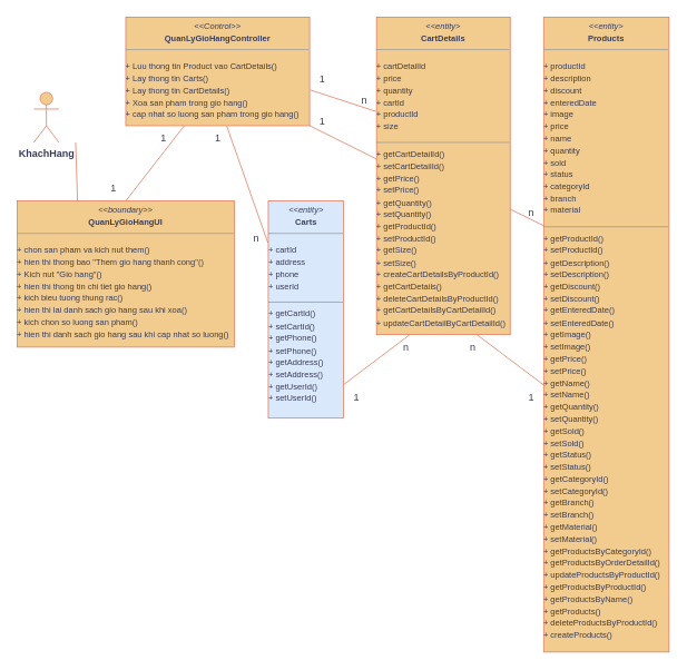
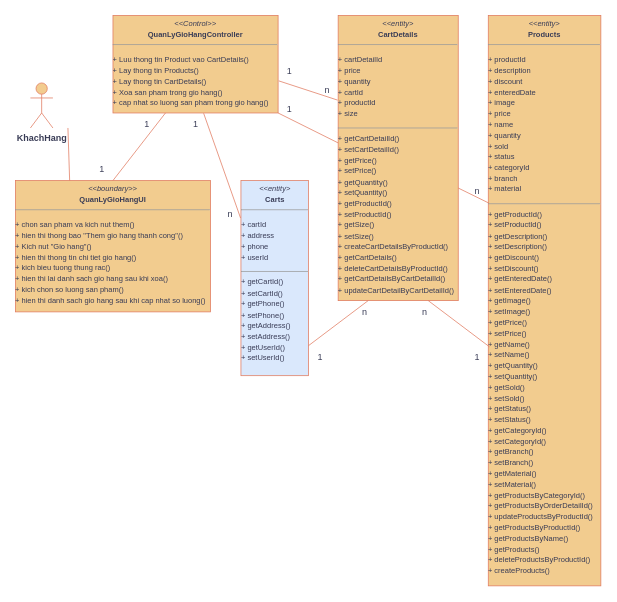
- <mxCell id="4" value="&lt;p style=&quot;margin:0px;margin-top:4px;text-align:center;&quot;&gt;&lt;font style=&quot;font-size: 10px;&quot;&gt;&lt;i style=&quot;&quot;&gt;&amp;lt;&amp;lt;Control&amp;gt;&amp;gt;&lt;/i&gt;&lt;br&gt;&lt;b style=&quot;&quot;&gt;QuanLyGioHang&lt;/b&gt;&lt;b style=&quot;&quot;&gt;Controller&lt;/b&gt;&lt;/font&gt;&lt;/p&gt;&lt;hr size=&quot;1&quot;&gt;&lt;p style=&quot;&quot; dir=&quot;auto&quot;&gt;&lt;span style=&quot;white-space: pre-wrap;&quot;&gt;&lt;font style=&quot;font-size: 10px;&quot;&gt;+ Luu thong tin Product vao CartDetails()&lt;br&gt;+ Lay thong tin Carts()&lt;br&gt;+ Lay thong tin CartDetails()&lt;br&gt;+ Xoa san pham trong gio hang()&lt;br&gt;+ cap nhat so luong san pham trong gio hang()&lt;/font&gt;&lt;/span&gt;&lt;/p&gt;&lt;p style=&quot;white-space: pre-wrap;&quot; dir=&quot;auto&quot;&gt;&lt;/p&gt;&lt;p style=&quot;white-space: pre-wrap;&quot; dir=&quot;auto&quot;&gt;&lt;font style=&quot;font-size: 10px;&quot;&gt;&lt;br&gt;&lt;/font&gt;&lt;/p&gt;&lt;p style=&quot;margin:0px;margin-left:4px;&quot;&gt;&lt;br&gt;&lt;/p&gt;" style="verticalAlign=top;align=left;overflow=fill;fontSize=12;fontFamily=Helvetica;html=1;rounded=0;shadow=0;comic=0;labelBackgroundColor=none;strokeWidth=1;fillColor=#F2CC8F;strokeColor=#E07A5F;fontColor=#393C56;" vertex="1" parent="1"><mxGeometry x="150" y="20" width="220" height="130" as="geometry" /></mxCell>
+ <mxCell id="4" value="&lt;p style=&quot;margin:0px;margin-top:4px;text-align:center;&quot;&gt;&lt;font style=&quot;font-size: 10px;&quot;&gt;&lt;i style=&quot;&quot;&gt;&amp;lt;&amp;lt;Control&amp;gt;&amp;gt;&lt;/i&gt;&lt;br&gt;&lt;b style=&quot;&quot;&gt;QuanLyGioHang&lt;/b&gt;&lt;b style=&quot;&quot;&gt;Controller&lt;/b&gt;&lt;/font&gt;&lt;/p&gt;&lt;hr size=&quot;1&quot;&gt;&lt;p style=&quot;&quot; dir=&quot;auto&quot;&gt;&lt;span style=&quot;white-space: pre-wrap;&quot;&gt;&lt;font style=&quot;font-size: 10px;&quot;&gt;+ Luu thong tin Product vao CartDetails()&lt;br&gt;+ Lay thong tin Products()&lt;br&gt;+ Lay thong tin CartDetails()&lt;br&gt;+ Xoa san pham trong gio hang()&lt;br&gt;+ cap nhat so luong san pham trong gio hang()&lt;/font&gt;&lt;/span&gt;&lt;/p&gt;&lt;p style=&quot;white-space: pre-wrap;&quot; dir=&quot;auto&quot;&gt;&lt;/p&gt;&lt;p style=&quot;white-space: pre-wrap;&quot; dir=&quot;auto&quot;&gt;&lt;font style=&quot;font-size: 10px;&quot;&gt;&lt;br&gt;&lt;/font&gt;&lt;/p&gt;&lt;p style=&quot;margin:0px;margin-left:4px;&quot;&gt;&lt;br&gt;&lt;/p&gt;" style="verticalAlign=top;align=left;overflow=fill;fontSize=12;fontFamily=Helvetica;html=1;rounded=0;shadow=0;comic=0;labelBackgroundColor=none;strokeWidth=1;fillColor=#F2CC8F;strokeColor=#E07A5F;fontColor=#393C56;" vertex="1" parent="1"><mxGeometry x="150" y="20" width="220" height="130" as="geometry" /></mxCell>
